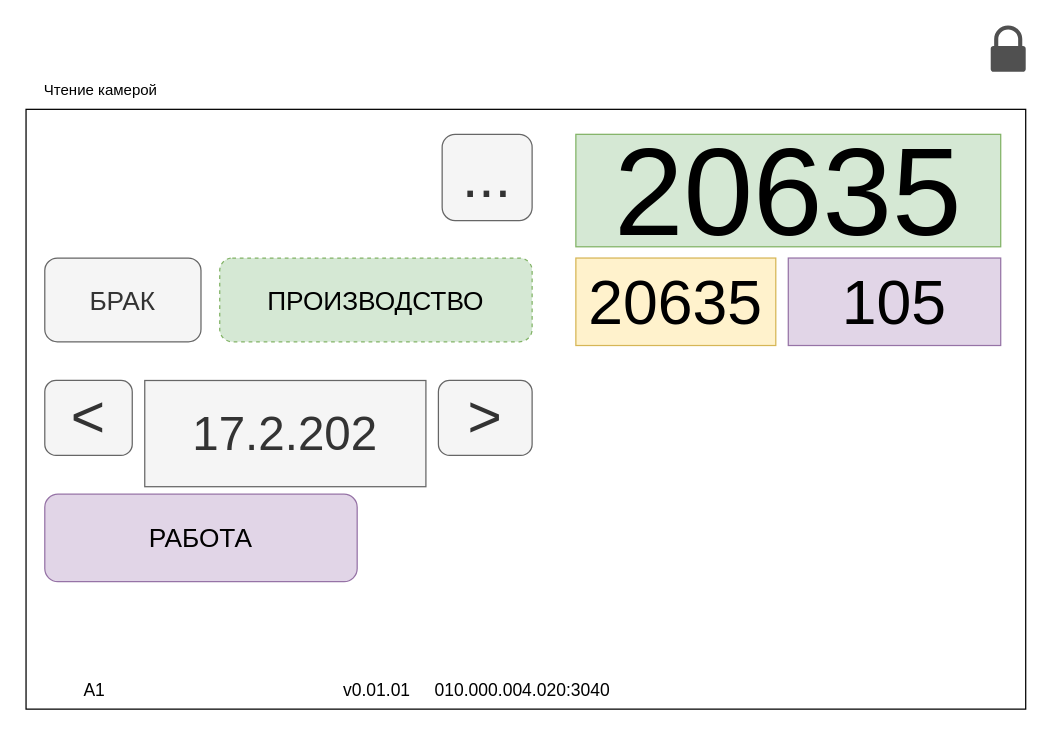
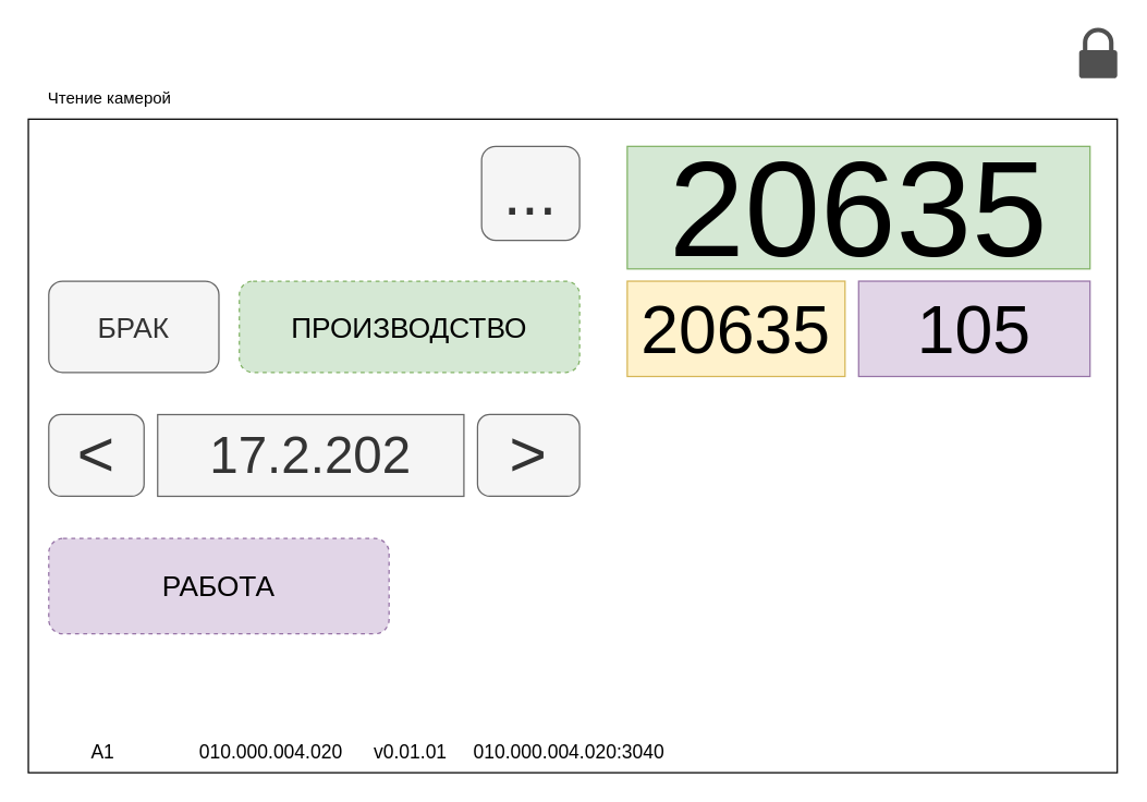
- <mxCell id="5" value="17.2.202" style="rounded=0;whiteSpace=wrap;html=1;fontSize=38;fillColor=#f5f5f5;fontColor=#333333;strokeColor=#666666;" parent="1" vertex="1"><mxGeometry x="115" y="304" width="225" height="85" as="geometry" /></mxCell>
+ <mxCell id="5" value="17.2.202" style="rounded=0;whiteSpace=wrap;html=1;fontSize=38;fillColor=#f5f5f5;fontColor=#333333;strokeColor=#666666;" parent="1" vertex="1"><mxGeometry x="115" y="304" width="225" height="60" as="geometry" /></mxCell>
- <mxCell id="10" value="РАБОТА" style="rounded=1;whiteSpace=wrap;html=1;fontSize=21;fillColor=#e1d5e7;strokeColor=#9673a6;" parent="1" vertex="1"><mxGeometry x="35" y="395" width="250" height="70" as="geometry" /></mxCell>
+ <mxCell id="10" value="РАБОТА" style="rounded=1;whiteSpace=wrap;html=1;fontSize=21;fillColor=#e1d5e7;strokeColor=#9673a6;dashed=1;" parent="1" vertex="1"><mxGeometry x="35" y="395" width="250" height="70" as="geometry" /></mxCell>
+ <mxCell id="13" value="010.000.004.020" style="text;html=1;strokeColor=none;fillColor=none;align=center;verticalAlign=middle;whiteSpace=wrap;rounded=0;fontSize=14;" parent="1" vertex="1"><mxGeometry x="141" y="537" width="115" height="30" as="geometry" /></mxCell>
